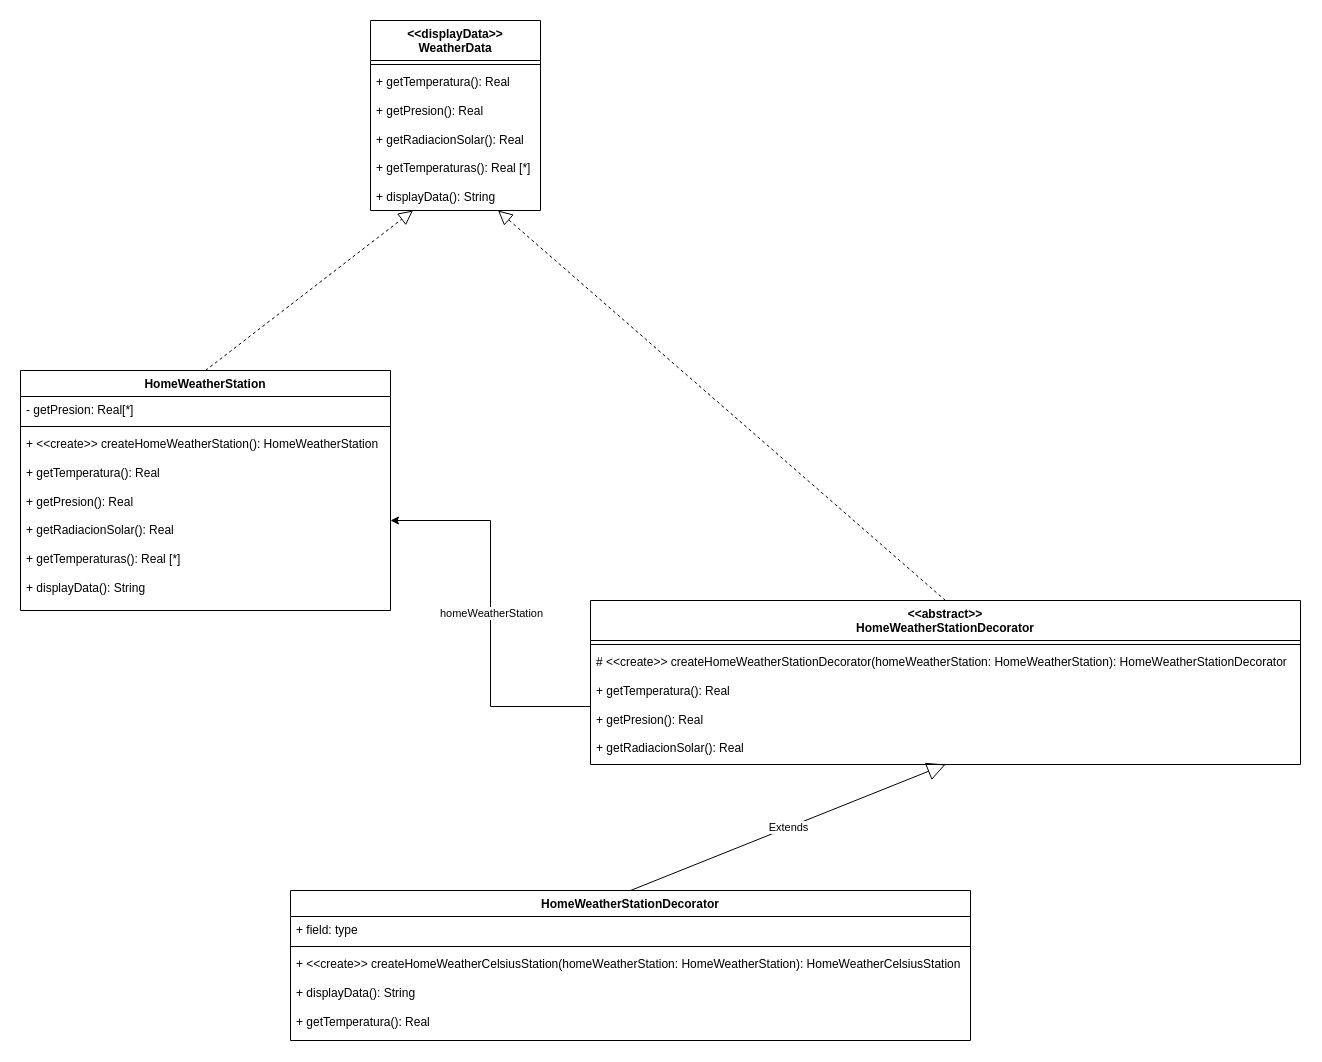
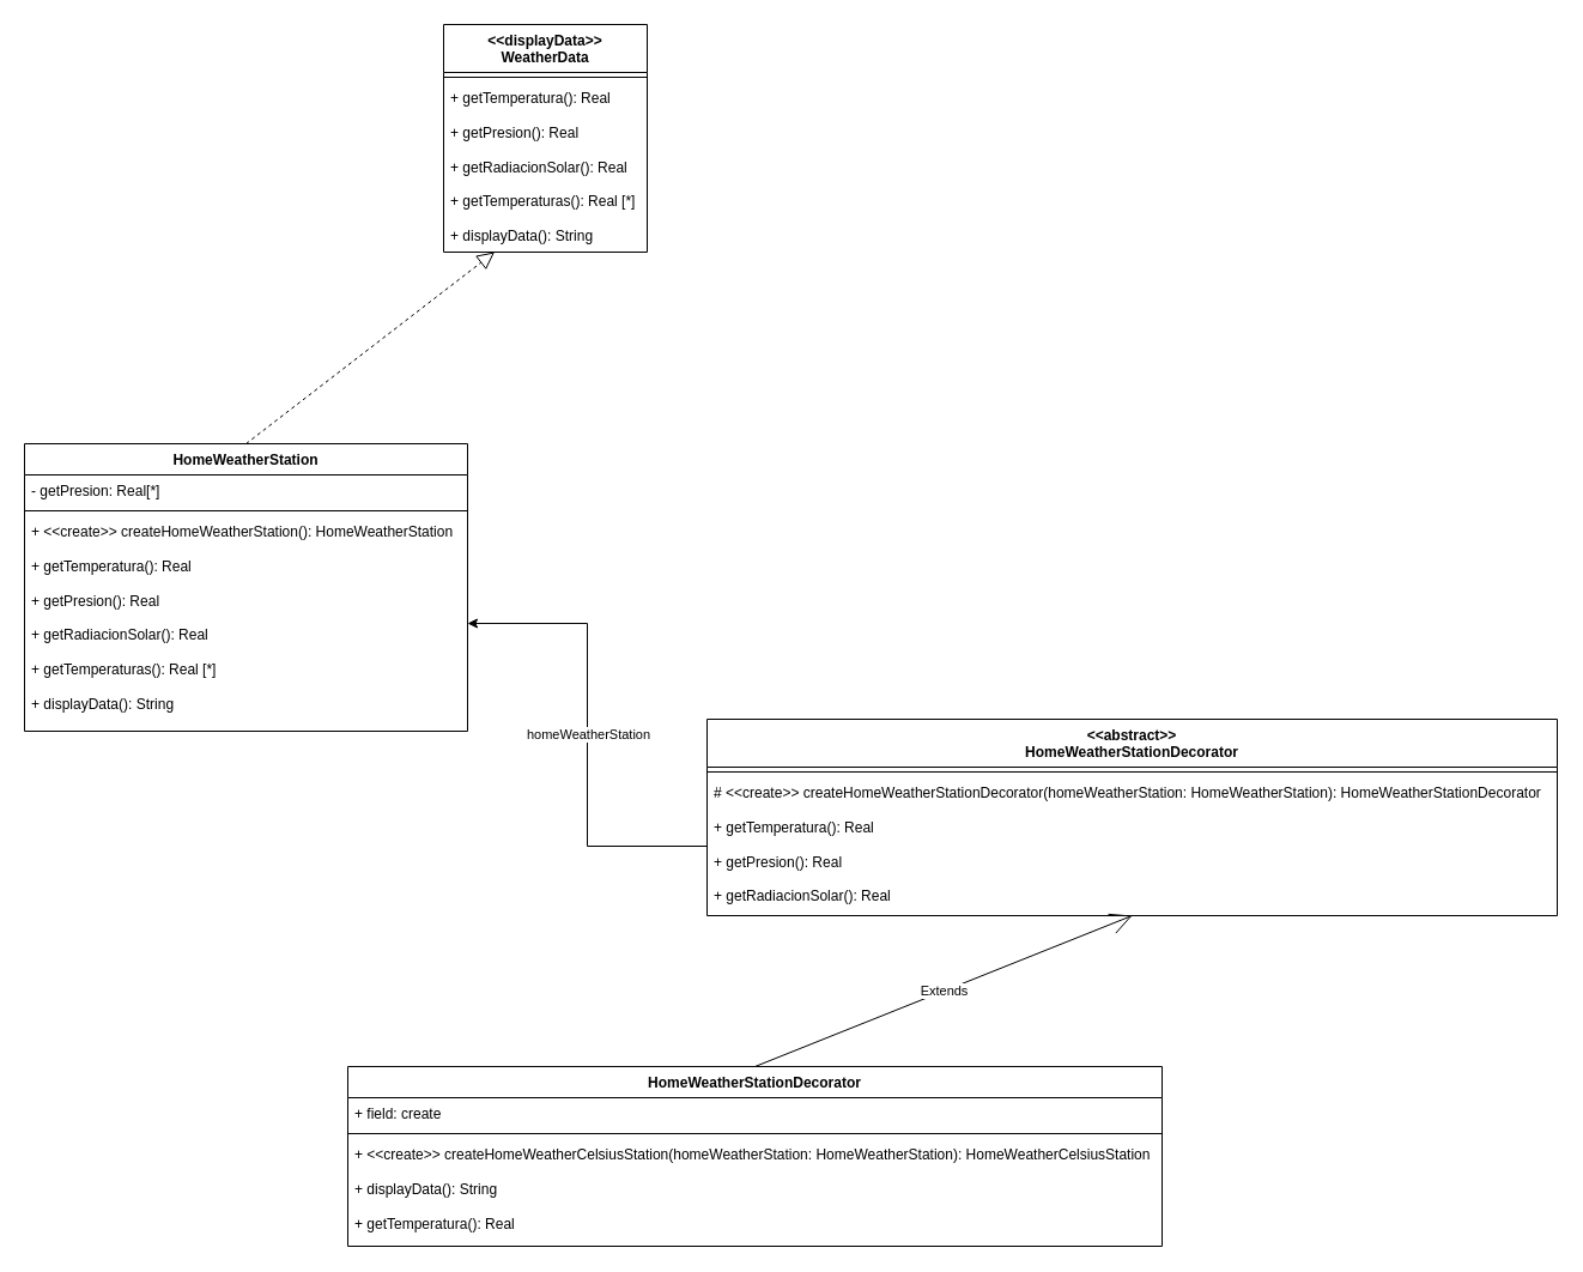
- <mxCell id="13" value="" style="endArrow=block;dashed=1;endFill=0;endSize=12;html=1;rounded=0;exitX=0.5;exitY=0;exitDx=0;exitDy=0;entryX=0.75;entryY=1;entryDx=0;entryDy=0;" edge="1" parent="1" source="10" target="2"><mxGeometry width="160" relative="1" as="geometry"><mxPoint x="580" y="280" as="sourcePoint" /><mxPoint x="740" y="280" as="targetPoint" /></mxGeometry></mxCell>
- <mxCell id="20" value="Extends" style="endArrow=block;endSize=16;endFill=0;html=1;rounded=0;exitX=0.5;exitY=0;exitDx=0;exitDy=0;entryX=0.5;entryY=1;entryDx=0;entryDy=0;" edge="1" parent="1" source="16" target="10"><mxGeometry width="160" relative="1" as="geometry"><mxPoint x="720" y="670" as="sourcePoint" /><mxPoint x="880" y="670" as="targetPoint" /></mxGeometry></mxCell>
+ <mxCell id="20" value="Extends" style="endArrow=open;endSize=16;endFill=0;html=1;rounded=0;exitX=0.5;exitY=0;exitDx=0;exitDy=0;entryX=0.5;entryY=1;entryDx=0;entryDy=0;" edge="1" parent="1" source="16" target="10"><mxGeometry width="160" relative="1" as="geometry"><mxPoint x="720" y="670" as="sourcePoint" /><mxPoint x="880" y="670" as="targetPoint" /></mxGeometry></mxCell>
- <mxCell id="17" value="+ field: type" style="text;strokeColor=none;fillColor=none;align=left;verticalAlign=top;spacingLeft=4;spacingRight=4;overflow=hidden;rotatable=0;points=[[0,0.5],[1,0.5]];portConstraint=eastwest;whiteSpace=wrap;html=1;" vertex="1" parent="16"><mxGeometry y="26" width="680" height="26" as="geometry" /></mxCell>
+ <mxCell id="17" value="+ field: create" style="text;strokeColor=none;fillColor=none;align=left;verticalAlign=top;spacingLeft=4;spacingRight=4;overflow=hidden;rotatable=0;points=[[0,0.5],[1,0.5]];portConstraint=eastwest;whiteSpace=wrap;html=1;" vertex="1" parent="16"><mxGeometry y="26" width="680" height="26" as="geometry" /></mxCell>
